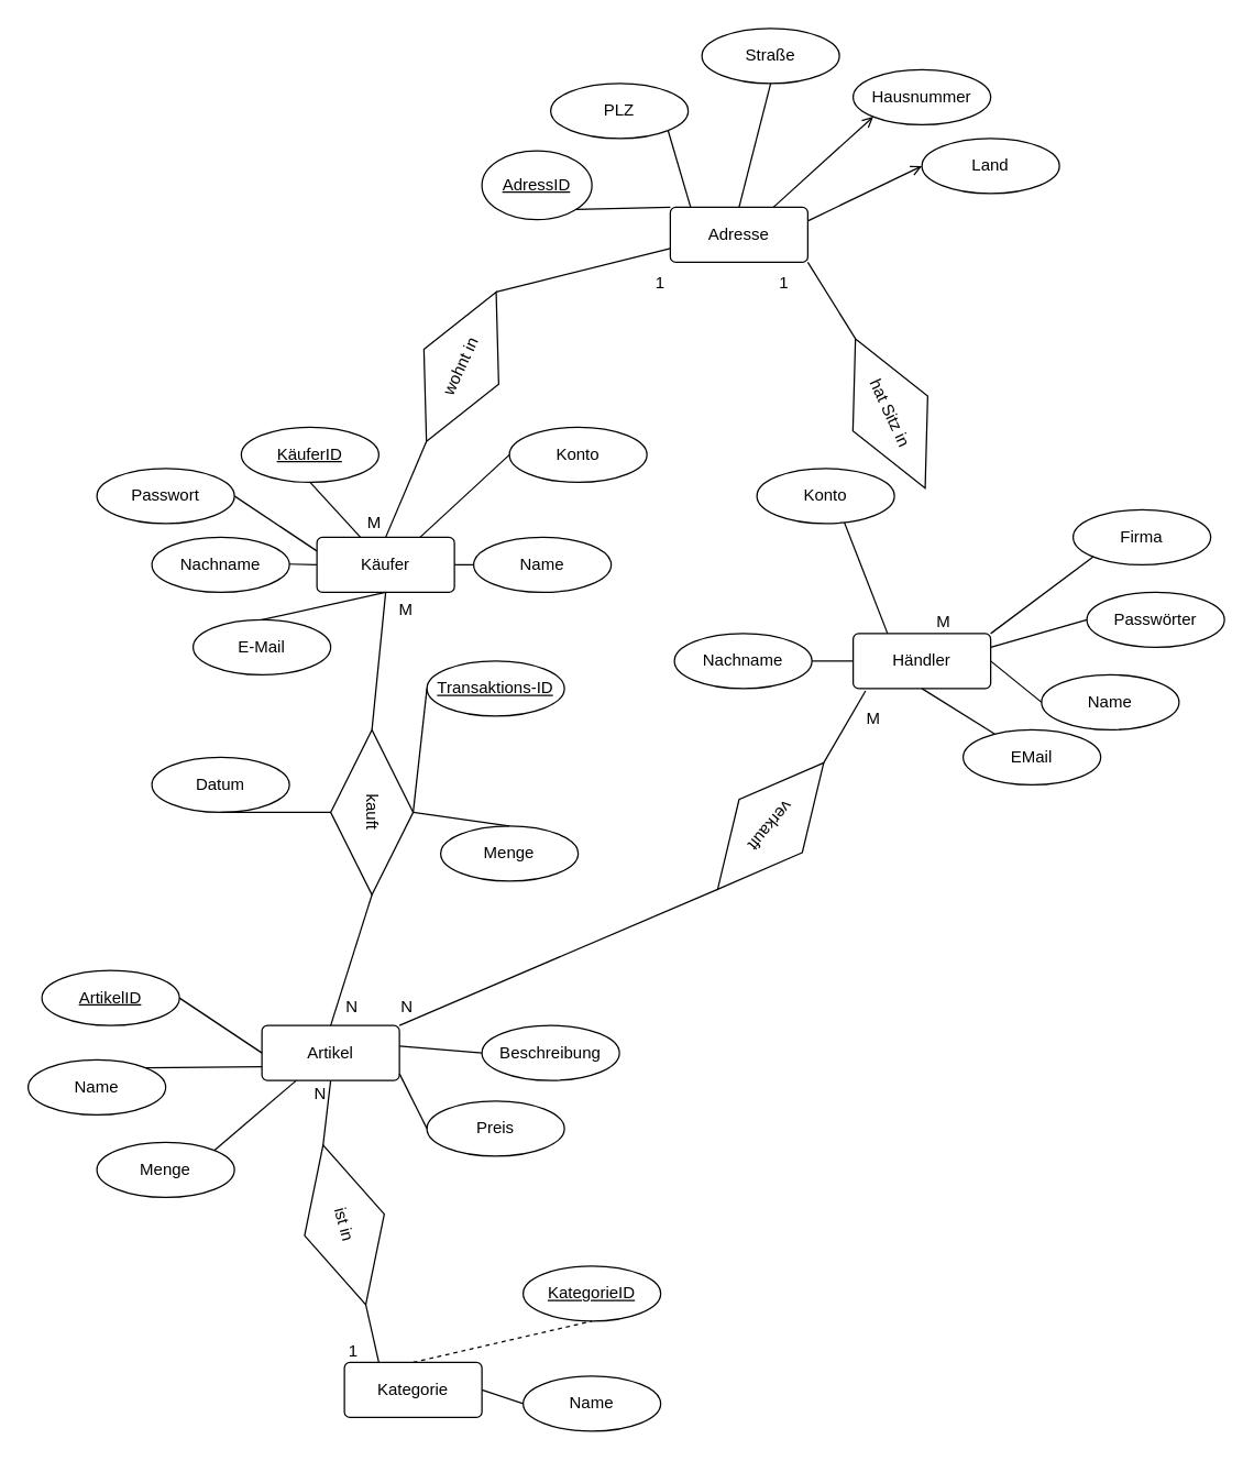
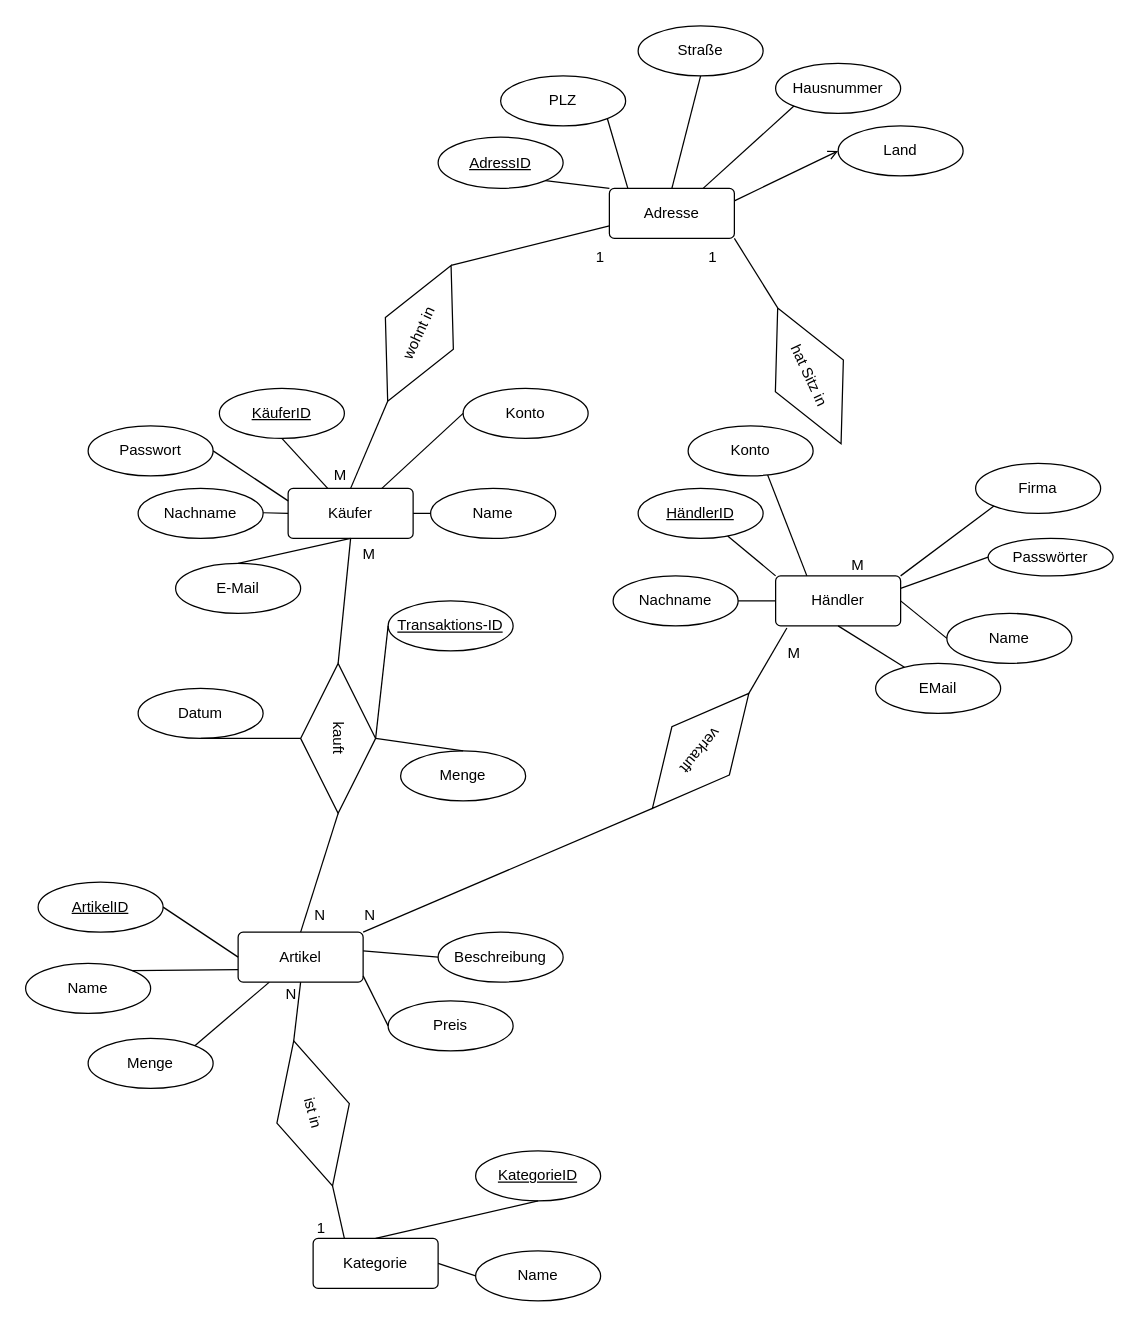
- <mxCell id="72" value="" style="endArrow=open;html=1;rounded=0;entryX=0;entryY=1;entryDx=0;entryDy=0;exitX=0.75;exitY=0;exitDx=0;exitDy=0;" parent="1" source="74" target="66" edge="1"><mxGeometry width="50" height="50" relative="1" as="geometry"><mxPoint x="572.355" y="155.858" as="sourcePoint" /><mxPoint x="620" y="110" as="targetPoint" /></mxGeometry></mxCell>
+ <mxCell id="72" value="" style="endArrow=none;html=1;rounded=0;entryX=0;entryY=1;entryDx=0;entryDy=0;exitX=0.75;exitY=0;exitDx=0;exitDy=0;" parent="1" source="74" target="66" edge="1"><mxGeometry width="50" height="50" relative="1" as="geometry"><mxPoint x="572.355" y="155.858" as="sourcePoint" /><mxPoint x="620" y="110" as="targetPoint" /></mxGeometry></mxCell>
- <mxCell id="85" value="&lt;u&gt;AdressID&lt;/u&gt;" style="ellipse;whiteSpace=wrap;html=1;align=center;" parent="1" vertex="1"><mxGeometry x="350" y="109" width="80" height="50" as="geometry" /></mxCell>
+ <mxCell id="85" value="&lt;u&gt;AdressID&lt;/u&gt;" style="ellipse;whiteSpace=wrap;html=1;align=center;" parent="1" vertex="1"><mxGeometry x="350" y="109" width="100" height="41" as="geometry" /></mxCell>
+ <mxCell id="19" value="HändlerID" style="ellipse;whiteSpace=wrap;html=1;align=center;fontStyle=4;" parent="1" vertex="1"><mxGeometry x="510" y="390" width="100" height="40" as="geometry" /></mxCell>
+ <mxCell id="20" value="" style="endArrow=none;html=1;rounded=0;entryX=0;entryY=0;entryDx=0;entryDy=0;" parent="1" source="19" target="2" edge="1"><mxGeometry relative="1" as="geometry"><mxPoint x="814.645" y="424.142" as="sourcePoint" /><mxPoint x="740" y="480" as="targetPoint" /></mxGeometry></mxCell>
- <mxCell id="60" value="Passwörter" style="ellipse;whiteSpace=wrap;html=1;align=center;" parent="1" vertex="1"><mxGeometry x="790" y="430" width="100" height="40" as="geometry" /></mxCell>
+ <mxCell id="60" value="Passwörter" style="ellipse;whiteSpace=wrap;html=1;align=center;" parent="1" vertex="1"><mxGeometry x="790" y="430" width="100" height="30" as="geometry" /></mxCell>
- <mxCell id="32" value="" style="endArrow=none;html=1;rounded=0;entryX=0.5;entryY=1;entryDx=0;entryDy=0;exitX=0.5;exitY=0;exitDx=0;exitDy=0;dashed=1;" parent="1" source="5" target="25" edge="1"><mxGeometry relative="1" as="geometry"><mxPoint x="430" y="610" as="sourcePoint" /><mxPoint x="590" y="610" as="targetPoint" /></mxGeometry></mxCell>
+ <mxCell id="32" value="" style="endArrow=none;html=1;rounded=0;entryX=0.5;entryY=1;entryDx=0;entryDy=0;exitX=0.5;exitY=0;exitDx=0;exitDy=0;" parent="1" source="5" target="25" edge="1"><mxGeometry relative="1" as="geometry"><mxPoint x="430" y="610" as="sourcePoint" /><mxPoint x="590" y="610" as="targetPoint" /></mxGeometry></mxCell>
